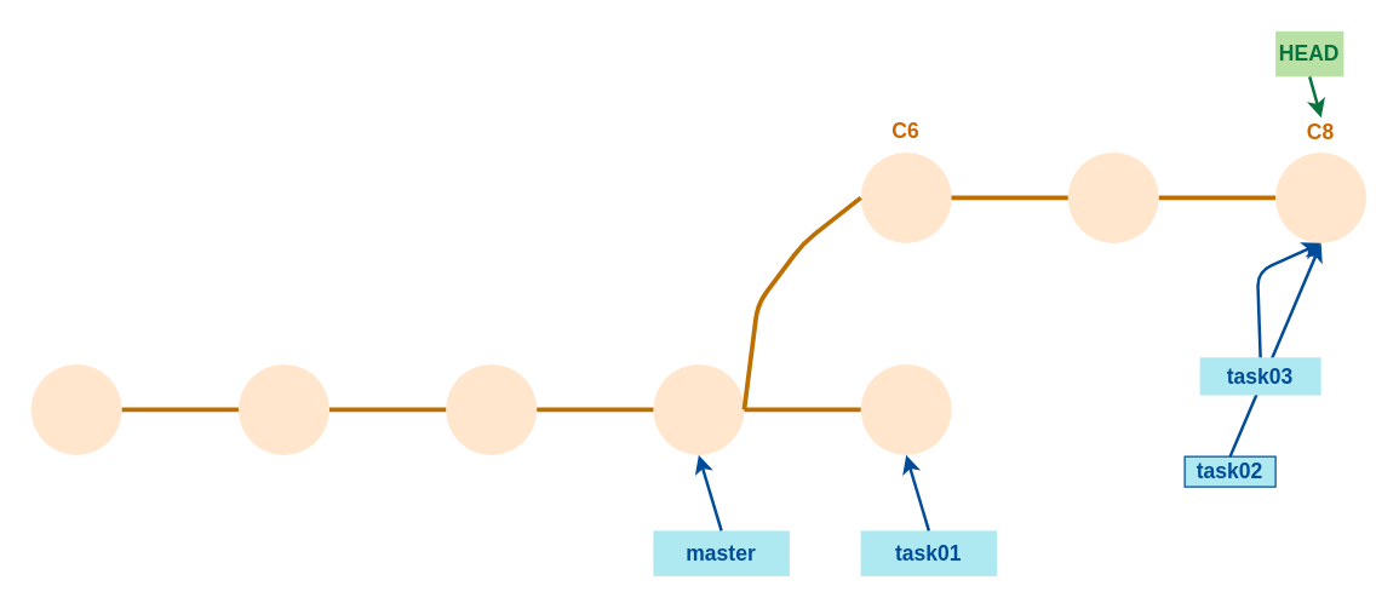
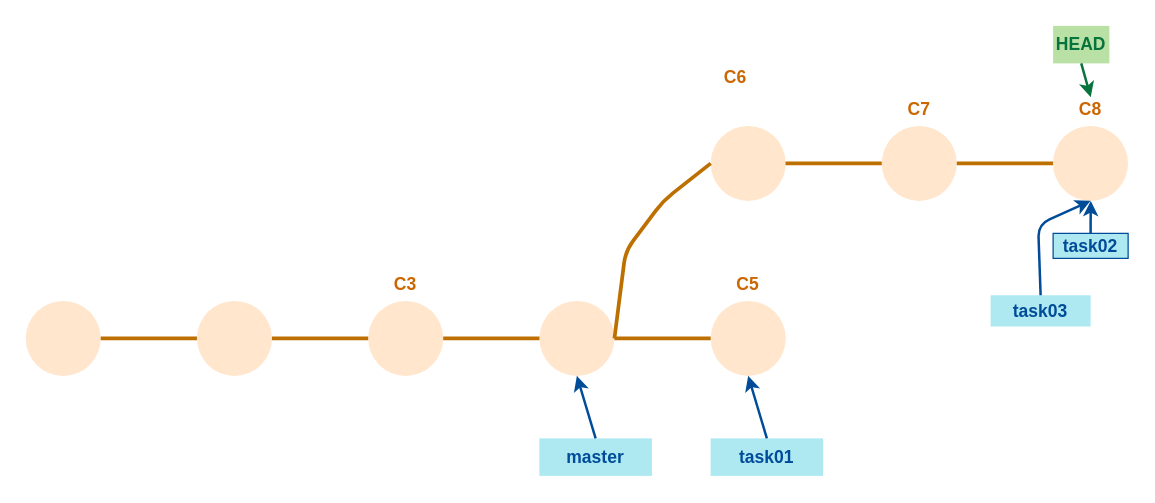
- <mxCell id="21" value="C6" style="text;html=1;strokeColor=none;fillColor=none;align=center;verticalAlign=middle;whiteSpace=wrap;rounded=0;fontStyle=1;fontSize=14;fontColor=#CC6600;" parent="1" vertex="1"><mxGeometry x="578.059" y="76" width="40" height="20" as="geometry" /></mxCell>
+ <mxCell id="21" value="C6" style="text;html=1;strokeColor=none;fillColor=none;align=center;verticalAlign=middle;whiteSpace=wrap;rounded=0;fontStyle=1;fontSize=14;fontColor=#CC6600;" parent="1" vertex="1"><mxGeometry x="568.059" y="51" width="40" height="20" as="geometry" /></mxCell>
+ <mxCell id="26" value="C7" style="text;html=1;strokeColor=none;fillColor=none;align=center;verticalAlign=middle;whiteSpace=wrap;rounded=0;fontStyle=1;fontSize=14;fontColor=#CC6600;" parent="1" vertex="1"><mxGeometry x="714.912" y="77" width="40" height="20" as="geometry" /></mxCell>
+ <mxCell id="7" value="C3" style="text;html=1;strokeColor=none;fillColor=none;align=center;verticalAlign=middle;whiteSpace=wrap;rounded=0;fontStyle=1;fontSize=14;fontColor=#CC6600;" parent="1" vertex="1"><mxGeometry x="304.059" y="217" width="40" height="20" as="geometry" /></mxCell>
+ <mxCell id="17" value="C5" style="text;html=1;strokeColor=none;fillColor=none;align=center;verticalAlign=middle;whiteSpace=wrap;rounded=0;fontStyle=1;fontSize=14;fontColor=#CC6600;" parent="1" vertex="1"><mxGeometry x="578.059" y="217" width="40" height="20" as="geometry" /></mxCell>
- <mxCell id="19" value="task02" style="text;html=1;strokeColor=#004C99;fillColor=#AEE9F2;align=center;verticalAlign=middle;whiteSpace=wrap;rounded=0;fontStyle=1;fontSize=14;fontColor=#004C99;labelBorderColor=none;" parent="1" vertex="1"><mxGeometry x="782" y="301" width="60" height="20" as="geometry" /></mxCell>
+ <mxCell id="19" value="task02" style="text;html=1;strokeColor=#004C99;fillColor=#AEE9F2;align=center;verticalAlign=middle;whiteSpace=wrap;rounded=0;fontStyle=1;fontSize=14;fontColor=#004C99;labelBorderColor=none;" parent="1" vertex="1"><mxGeometry x="842" y="186" width="60" height="20" as="geometry" /></mxCell>
